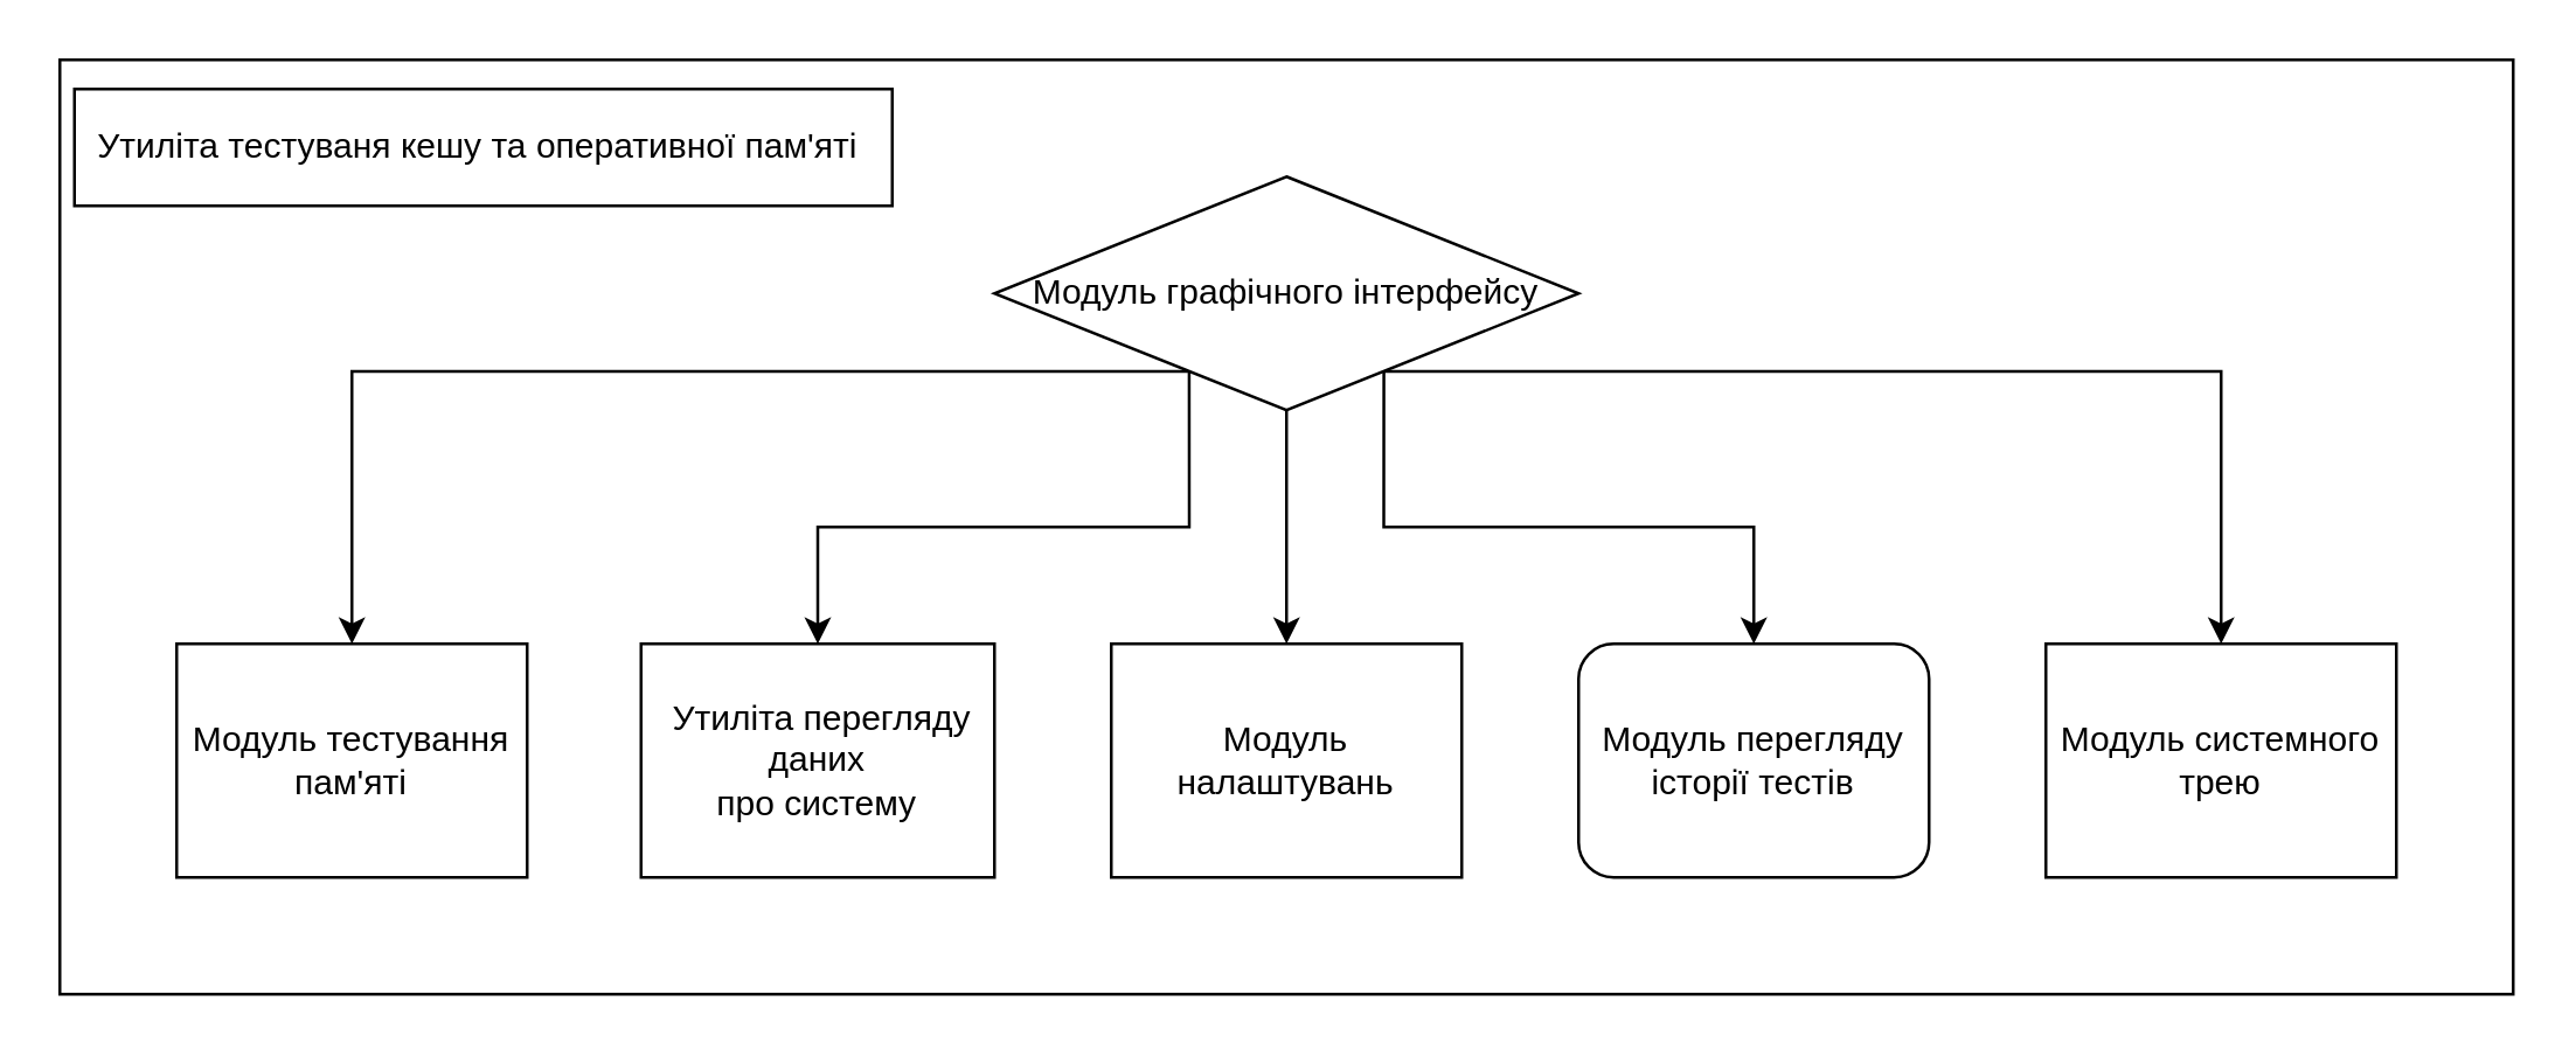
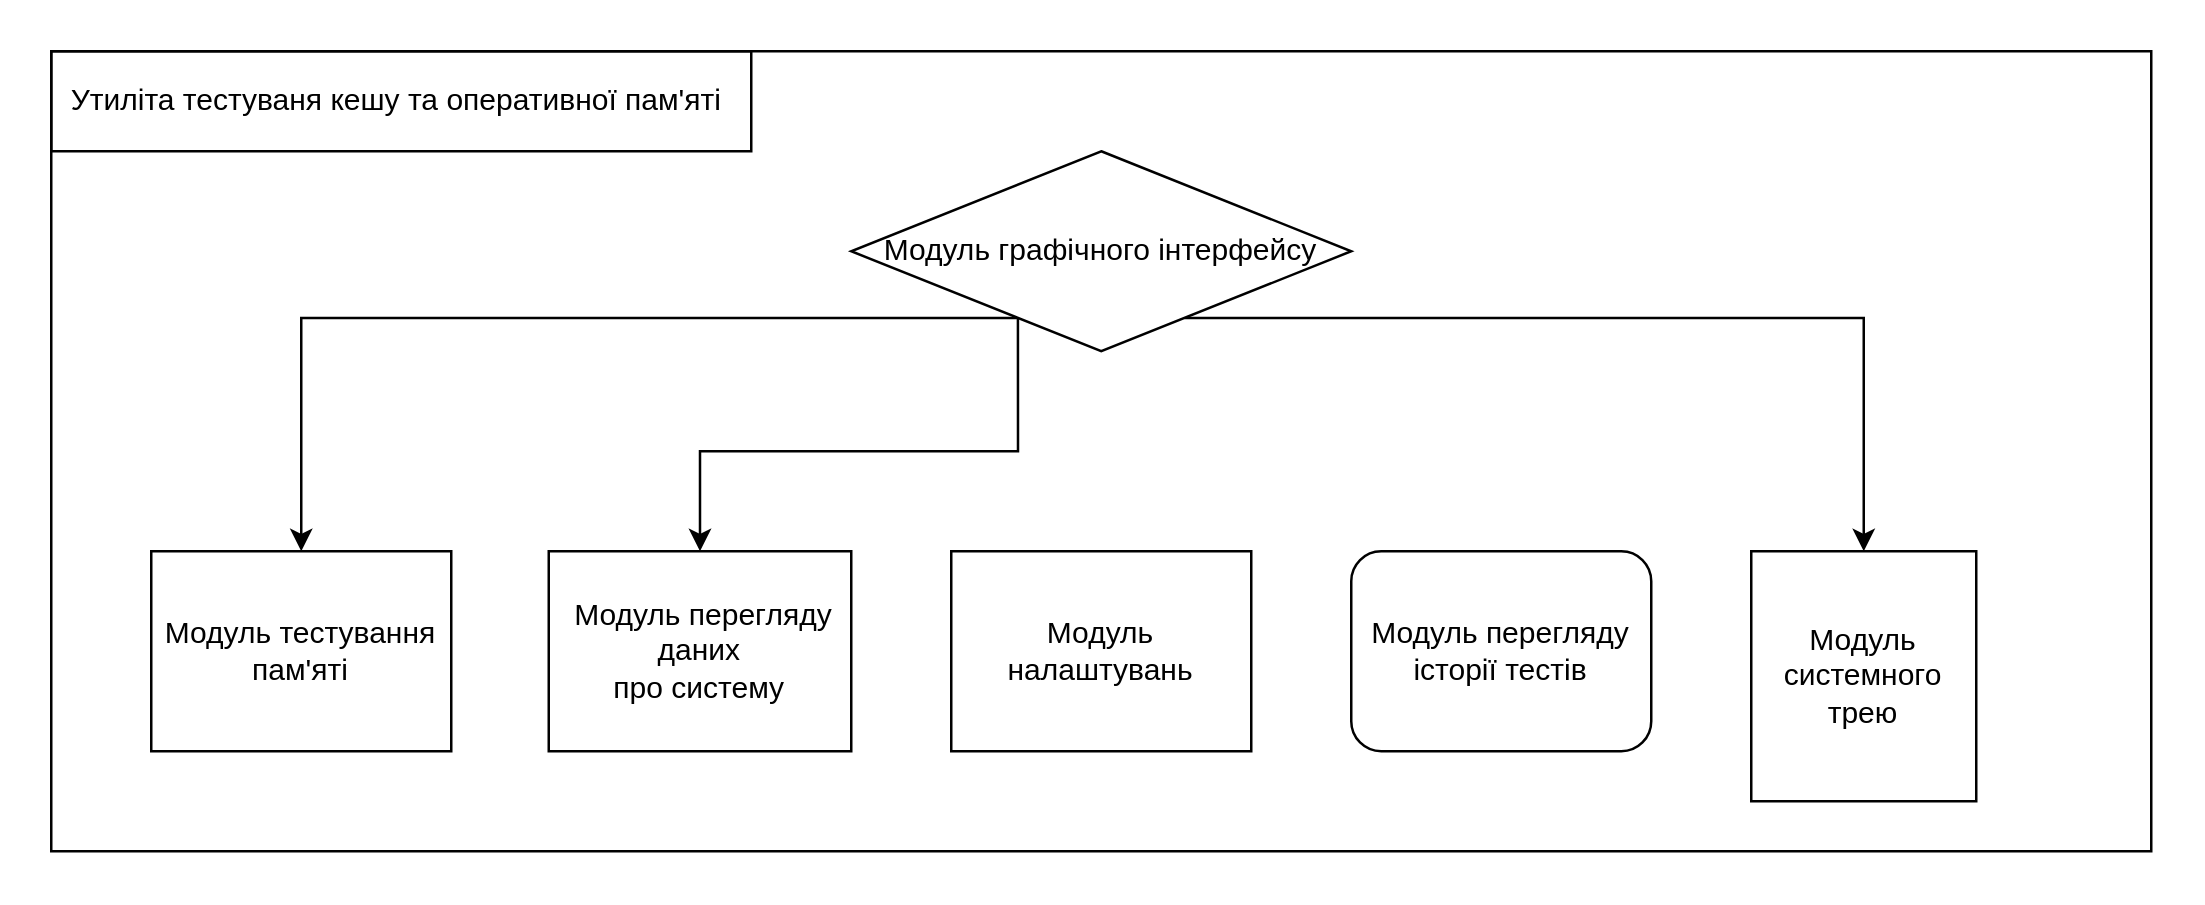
- <mxCell id="14" value="Утиліта тестуваня кешу та оперативної пам'яті&amp;nbsp;" style="rounded=0;whiteSpace=wrap;html=1;fillColor=none;" vertex="1" parent="1"><mxGeometry x="25" y="30" width="280" height="40" as="geometry" /></mxCell>
+ <mxCell id="14" value="Утиліта тестуваня кешу та оперативної пам'яті&amp;nbsp;" style="rounded=0;whiteSpace=wrap;html=1;fillColor=none;" vertex="1" parent="1"><mxGeometry x="20" y="20" width="280" height="40" as="geometry" /></mxCell>
- <mxCell id="3" style="edgeStyle=orthogonalEdgeStyle;rounded=0;orthogonalLoop=1;jettySize=auto;html=1;exitX=0.5;exitY=1;exitDx=0;exitDy=0;entryX=0.5;entryY=0;entryDx=0;entryDy=0;" edge="1" parent="1" source="7" target="10"><mxGeometry relative="1" as="geometry" /></mxCell>
- <mxCell id="5" style="edgeStyle=orthogonalEdgeStyle;rounded=0;orthogonalLoop=1;jettySize=auto;html=1;exitX=0.75;exitY=1;exitDx=0;exitDy=0;entryX=0.5;entryY=0;entryDx=0;entryDy=0;" edge="1" parent="1" source="7" target="11"><mxGeometry relative="1" as="geometry" /></mxCell>
- <mxCell id="9" value="&amp;nbsp;Утиліта перегляду даних&lt;br&gt;про систему" style="rounded=0;whiteSpace=wrap;html=1;" vertex="1" parent="1"><mxGeometry x="219" y="220" width="121" height="80" as="geometry" /></mxCell>
+ <mxCell id="9" value="&amp;nbsp;Модуль перегляду даних&lt;br&gt;про систему" style="rounded=0;whiteSpace=wrap;html=1;" vertex="1" parent="1"><mxGeometry x="219" y="220" width="121" height="80" as="geometry" /></mxCell>
- <mxCell id="12" value="&lt;span&gt;Модуль системного трею&lt;/span&gt;" style="rounded=0;whiteSpace=wrap;html=1;" vertex="1" parent="1"><mxGeometry x="700" y="220" width="120" height="80" as="geometry" /></mxCell>
+ <mxCell id="12" value="&lt;span&gt;Модуль системного трею&lt;/span&gt;" style="rounded=0;whiteSpace=wrap;html=1;" vertex="1" parent="1"><mxGeometry x="700" y="220" width="90" height="100" as="geometry" /></mxCell>
